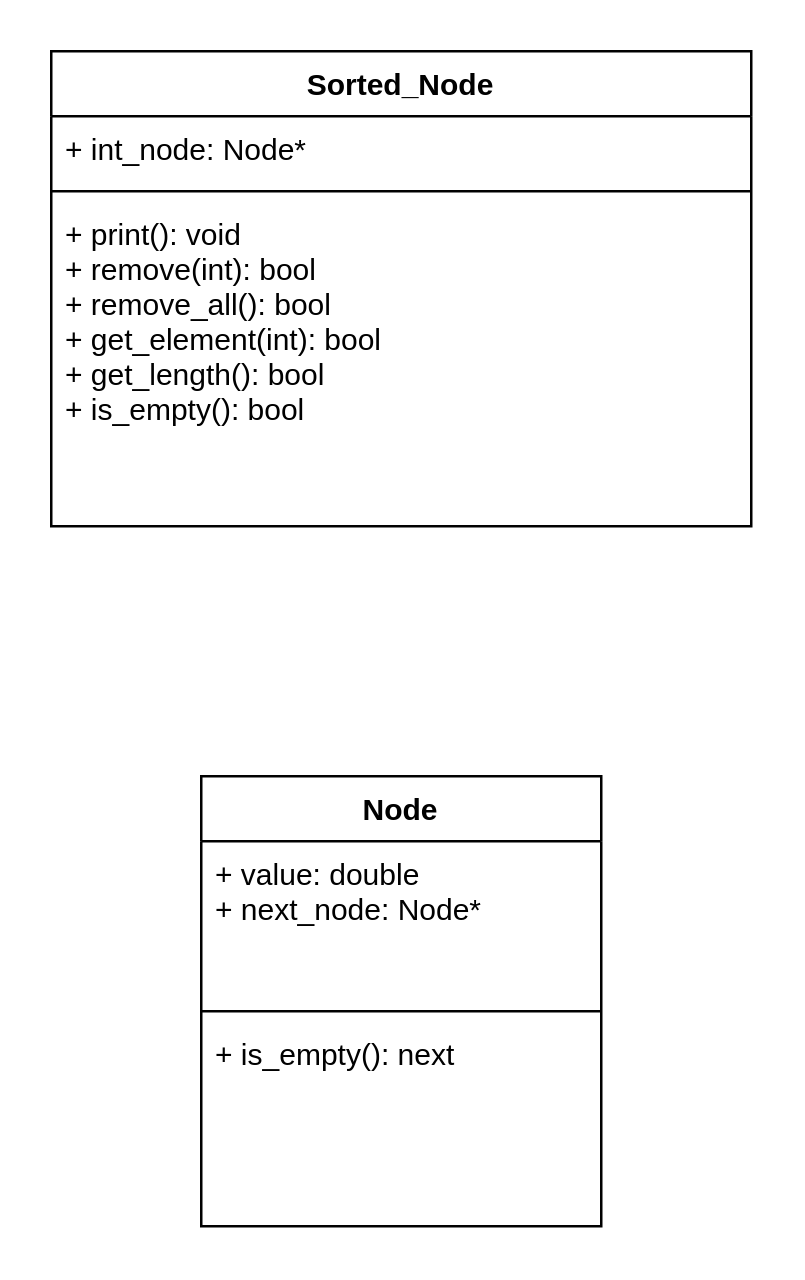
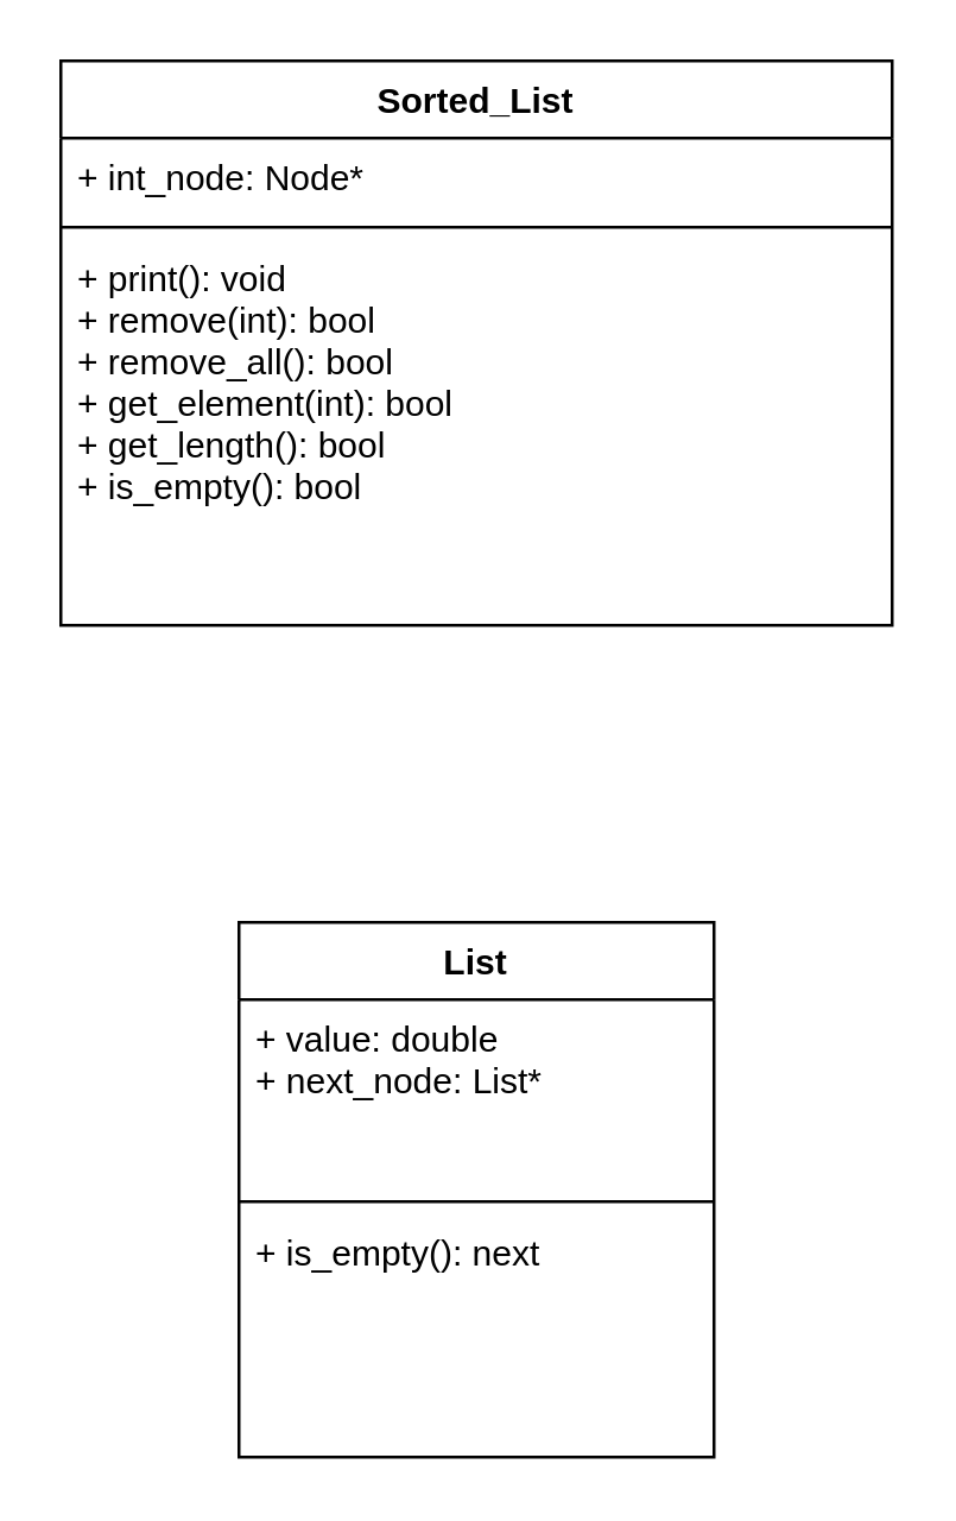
- <mxCell id="6" value="Sorted_Node" style="swimlane;fontStyle=1;align=center;verticalAlign=top;childLayout=stackLayout;horizontal=1;startSize=26;horizontalStack=0;resizeParent=1;resizeParentMax=0;resizeLast=0;collapsible=1;marginBottom=0;" vertex="1" parent="1"><mxGeometry x="20" y="20" width="280" height="190" as="geometry" /></mxCell>
+ <mxCell id="6" value="Sorted_List" style="swimlane;fontStyle=1;align=center;verticalAlign=top;childLayout=stackLayout;horizontal=1;startSize=26;horizontalStack=0;resizeParent=1;resizeParentMax=0;resizeLast=0;collapsible=1;marginBottom=0;" vertex="1" parent="1"><mxGeometry x="20" y="20" width="280" height="190" as="geometry" /></mxCell>
- <mxCell id="2" value="Node&#10;" style="swimlane;fontStyle=1;align=center;verticalAlign=top;childLayout=stackLayout;horizontal=1;startSize=26;horizontalStack=0;resizeParent=1;resizeParentMax=0;resizeLast=0;collapsible=1;marginBottom=0;" vertex="1" parent="1"><mxGeometry x="80" y="310" width="160" height="180" as="geometry" /></mxCell>
+ <mxCell id="2" value="List&#10;" style="swimlane;fontStyle=1;align=center;verticalAlign=top;childLayout=stackLayout;horizontal=1;startSize=26;horizontalStack=0;resizeParent=1;resizeParentMax=0;resizeLast=0;collapsible=1;marginBottom=0;" vertex="1" parent="1"><mxGeometry x="80" y="310" width="160" height="180" as="geometry" /></mxCell>
- <mxCell id="3" value="+ value: double&#10;+ next_node: Node*&#10;" style="text;strokeColor=none;fillColor=none;align=left;verticalAlign=top;spacingLeft=4;spacingRight=4;overflow=hidden;rotatable=0;points=[[0,0.5],[1,0.5]];portConstraint=eastwest;" vertex="1" parent="2"><mxGeometry y="26" width="160" height="64" as="geometry" /></mxCell>
+ <mxCell id="3" value="+ value: double&#10;+ next_node: List*&#10;" style="text;strokeColor=none;fillColor=none;align=left;verticalAlign=top;spacingLeft=4;spacingRight=4;overflow=hidden;rotatable=0;points=[[0,0.5],[1,0.5]];portConstraint=eastwest;" vertex="1" parent="2"><mxGeometry y="26" width="160" height="64" as="geometry" /></mxCell>
